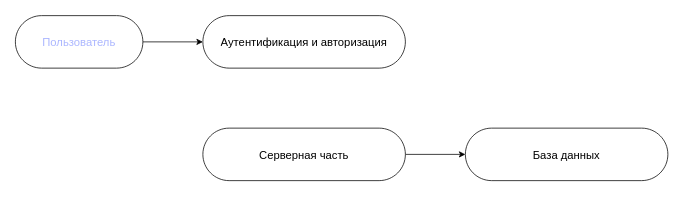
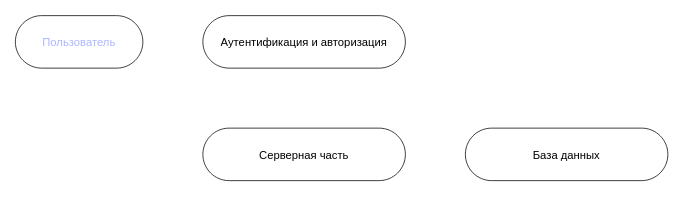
- <mxCell id="2" value="" style="edgeStyle=orthogonalEdgeStyle;rounded=0;orthogonalLoop=1;jettySize=auto;html=1;" edge="1" parent="1" source="3" target="4"><mxGeometry relative="1" as="geometry" /></mxCell>
- <mxCell id="5" value="" style="edgeStyle=orthogonalEdgeStyle;rounded=0;orthogonalLoop=1;jettySize=auto;html=1;" edge="1" parent="1" source="6" target="7"><mxGeometry relative="1" as="geometry" /></mxCell>
